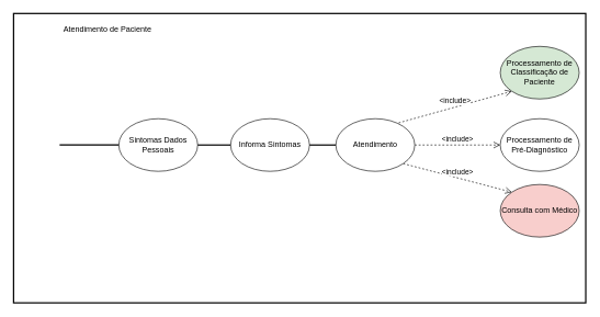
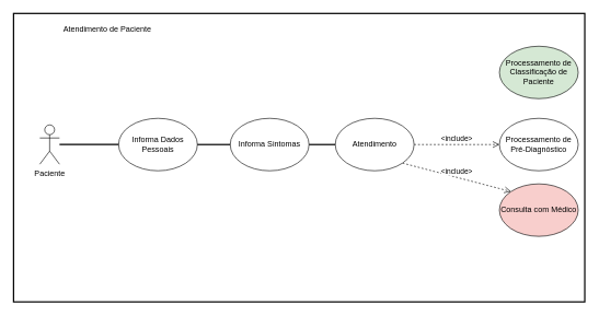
- <mxCell id="9" value="&amp;lt;include&amp;gt;" style="html=1;verticalAlign=bottom;endArrow=open;dashed=1;endSize=8;entryX=0;entryY=1;entryDx=0;entryDy=0;exitX=0.796;exitY=0.079;exitDx=0;exitDy=0;exitPerimeter=0;" edge="1" parent="1" source="15" target="8"><mxGeometry relative="1" as="geometry"><mxPoint x="620" y="180" as="sourcePoint" /><mxPoint x="470" y="170" as="targetPoint" /></mxGeometry></mxCell>
+ <mxCell id="3" value="Paciente" style="shape=umlActor;verticalLabelPosition=bottom;verticalAlign=top;html=1;outlineConnect=0;" vertex="1" parent="1"><mxGeometry x="60" y="190" width="30" height="60" as="geometry" /></mxCell>
- <mxCell id="4" value="Sintomas Dados Pessoais" style="ellipse;whiteSpace=wrap;html=1;" vertex="1" parent="1"><mxGeometry x="180" y="180" width="120" height="80" as="geometry" /></mxCell>
+ <mxCell id="4" value="Informa Dados Pessoais" style="ellipse;whiteSpace=wrap;html=1;" vertex="1" parent="1"><mxGeometry x="180" y="180" width="120" height="80" as="geometry" /></mxCell>
